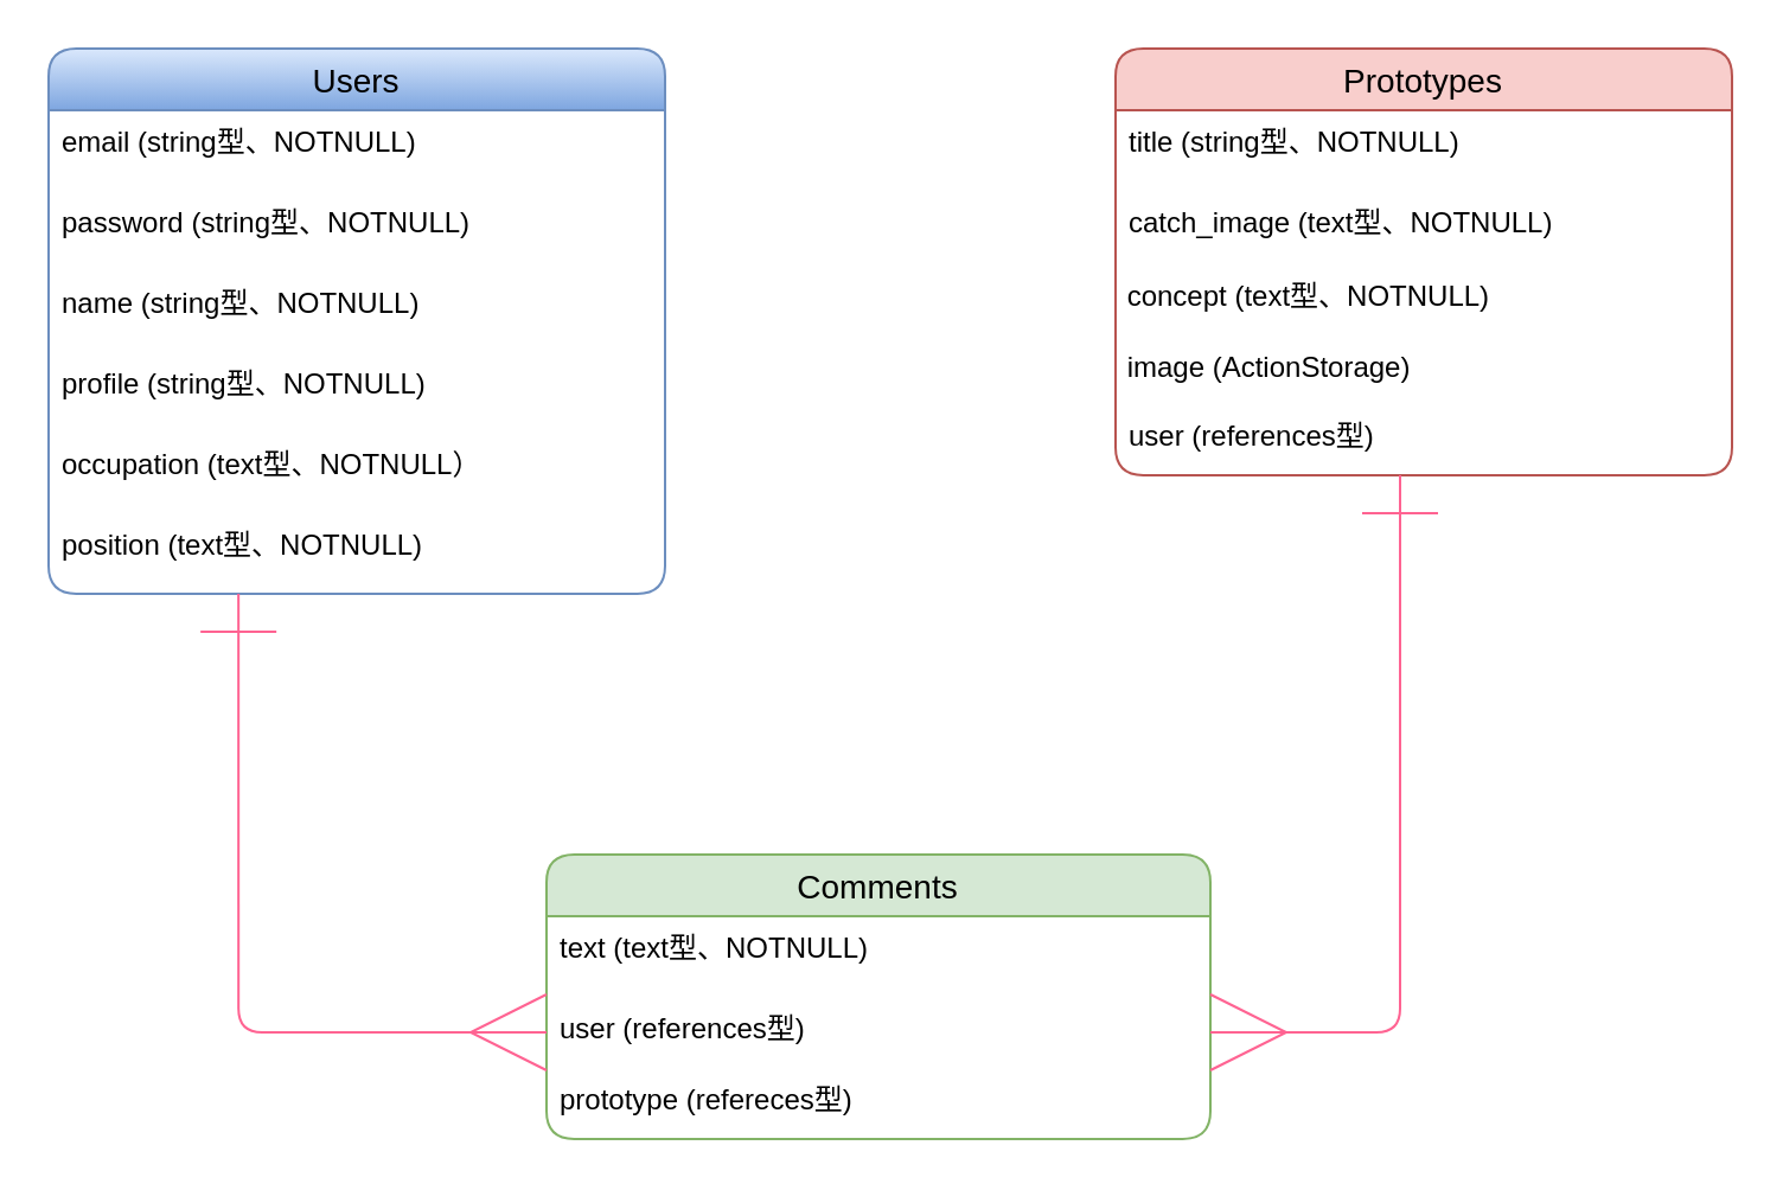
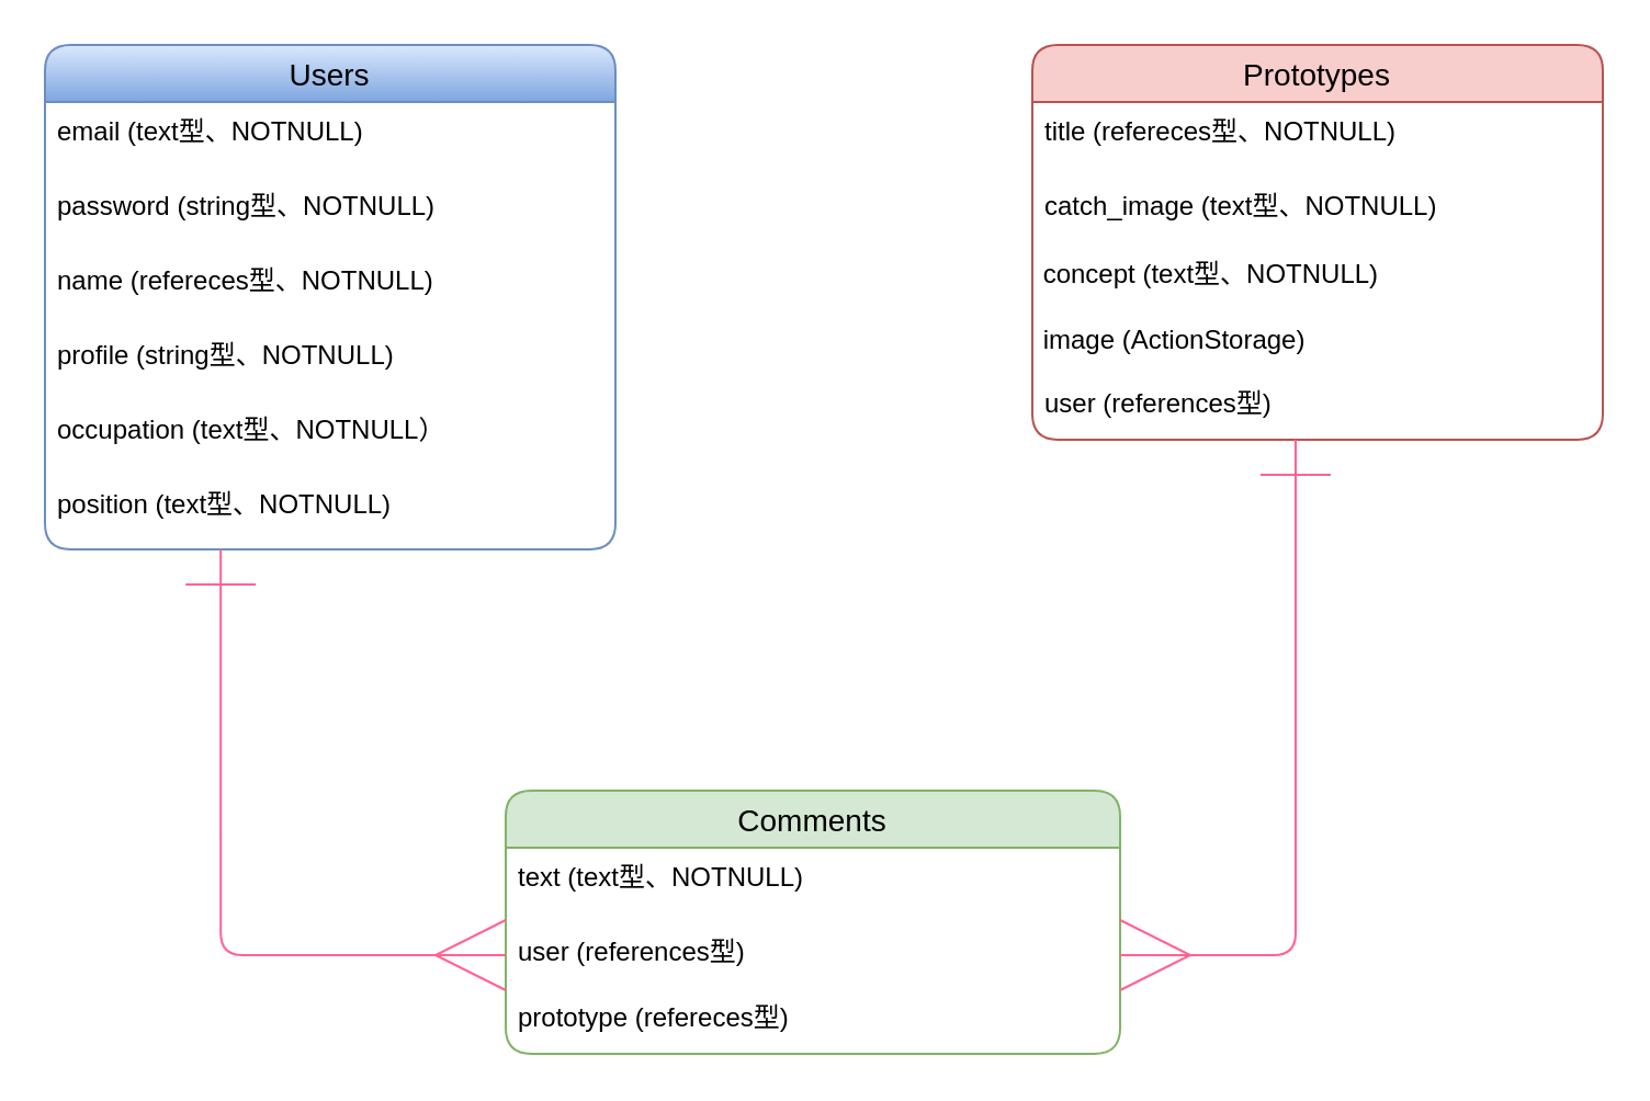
- <mxCell id="3" value="email (string型、NOTNULL)&#10;&#10;" style="text;strokeColor=none;fillColor=none;spacingLeft=4;spacingRight=4;overflow=hidden;rotatable=0;points=[[0,0.5],[1,0.5]];portConstraint=eastwest;fontSize=12;rounded=1;" vertex="1" parent="2"><mxGeometry y="26" width="260" height="34" as="geometry" /></mxCell>
+ <mxCell id="3" value="email (text型、NOTNULL)&#10;&#10;" style="text;strokeColor=none;fillColor=none;spacingLeft=4;spacingRight=4;overflow=hidden;rotatable=0;points=[[0,0.5],[1,0.5]];portConstraint=eastwest;fontSize=12;rounded=1;" vertex="1" parent="2"><mxGeometry y="26" width="260" height="34" as="geometry" /></mxCell>
- <mxCell id="10" value="title (string型、NOTNULL)&#10;" style="text;strokeColor=none;fillColor=none;spacingLeft=4;spacingRight=4;overflow=hidden;rotatable=0;points=[[0,0.5],[1,0.5]];portConstraint=eastwest;fontSize=12;rounded=1;" vertex="1" parent="9"><mxGeometry y="26" width="260" height="34" as="geometry" /></mxCell>
+ <mxCell id="10" value="title (refereces型、NOTNULL)&#10;" style="text;strokeColor=none;fillColor=none;spacingLeft=4;spacingRight=4;overflow=hidden;rotatable=0;points=[[0,0.5],[1,0.5]];portConstraint=eastwest;fontSize=12;rounded=1;" vertex="1" parent="9"><mxGeometry y="26" width="260" height="34" as="geometry" /></mxCell>
- <mxCell id="5" value="name (string型、NOTNULL)&#10;" style="text;strokeColor=none;fillColor=none;spacingLeft=4;spacingRight=4;overflow=hidden;rotatable=0;points=[[0,0.5],[1,0.5]];portConstraint=eastwest;fontSize=12;rounded=1;" vertex="1" parent="2"><mxGeometry y="94" width="260" height="34" as="geometry" /></mxCell>
+ <mxCell id="5" value="name (refereces型、NOTNULL)&#10;" style="text;strokeColor=none;fillColor=none;spacingLeft=4;spacingRight=4;overflow=hidden;rotatable=0;points=[[0,0.5],[1,0.5]];portConstraint=eastwest;fontSize=12;rounded=1;" vertex="1" parent="2"><mxGeometry y="94" width="260" height="34" as="geometry" /></mxCell>
